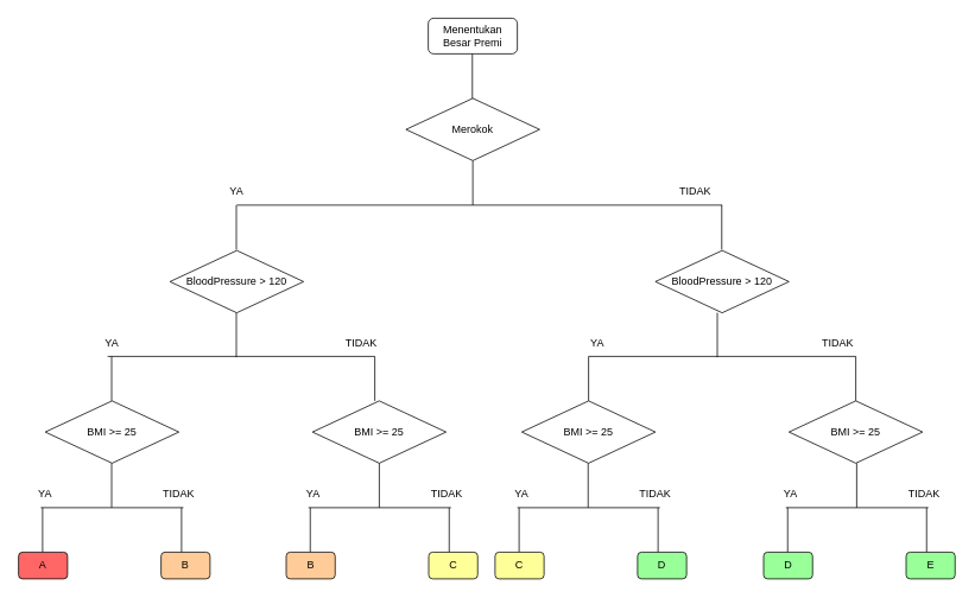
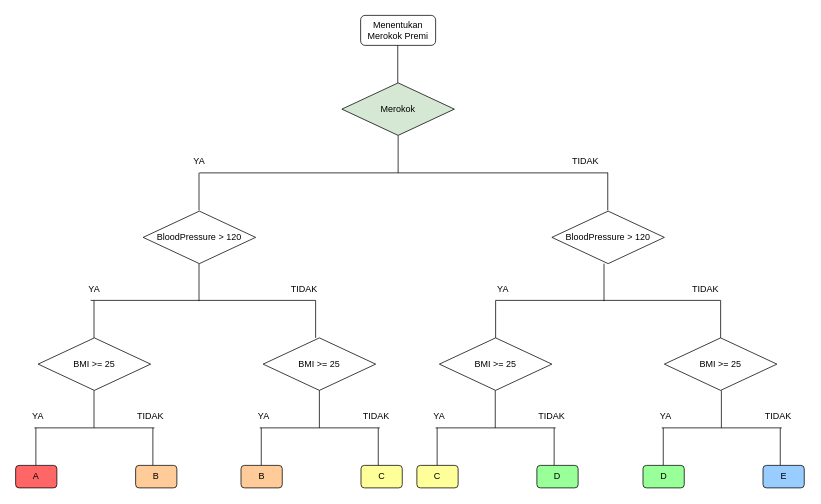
- <mxCell id="2" value="Menentukan Besar Premi" style="rounded=1;whiteSpace=wrap;html=1;" vertex="1" parent="1"><mxGeometry x="480" y="20" width="100" height="40" as="geometry" /></mxCell>
+ <mxCell id="2" value="Menentukan Merokok Premi" style="rounded=1;whiteSpace=wrap;html=1;" vertex="1" parent="1"><mxGeometry x="480" y="20" width="100" height="40" as="geometry" /></mxCell>
- <mxCell id="7" value="Merokok" style="rhombus;whiteSpace=wrap;html=1;" vertex="1" parent="1"><mxGeometry x="455" y="110" width="150" height="70" as="geometry" /></mxCell>
+ <mxCell id="7" value="Merokok" style="rhombus;whiteSpace=wrap;html=1;fillColor=#d5e8d4;" vertex="1" parent="1"><mxGeometry x="455" y="110" width="150" height="70" as="geometry" /></mxCell>
- <mxCell id="58" value="E" style="rounded=1;whiteSpace=wrap;html=1;fillColor=#99ff99;" vertex="1" parent="1"><mxGeometry x="1016.5" y="620" width="55" height="30" as="geometry" /></mxCell>
+ <mxCell id="58" value="E" style="rounded=1;whiteSpace=wrap;html=1;fillColor=#99CCFF;" vertex="1" parent="1"><mxGeometry x="1016.5" y="620" width="55" height="30" as="geometry" /></mxCell>
